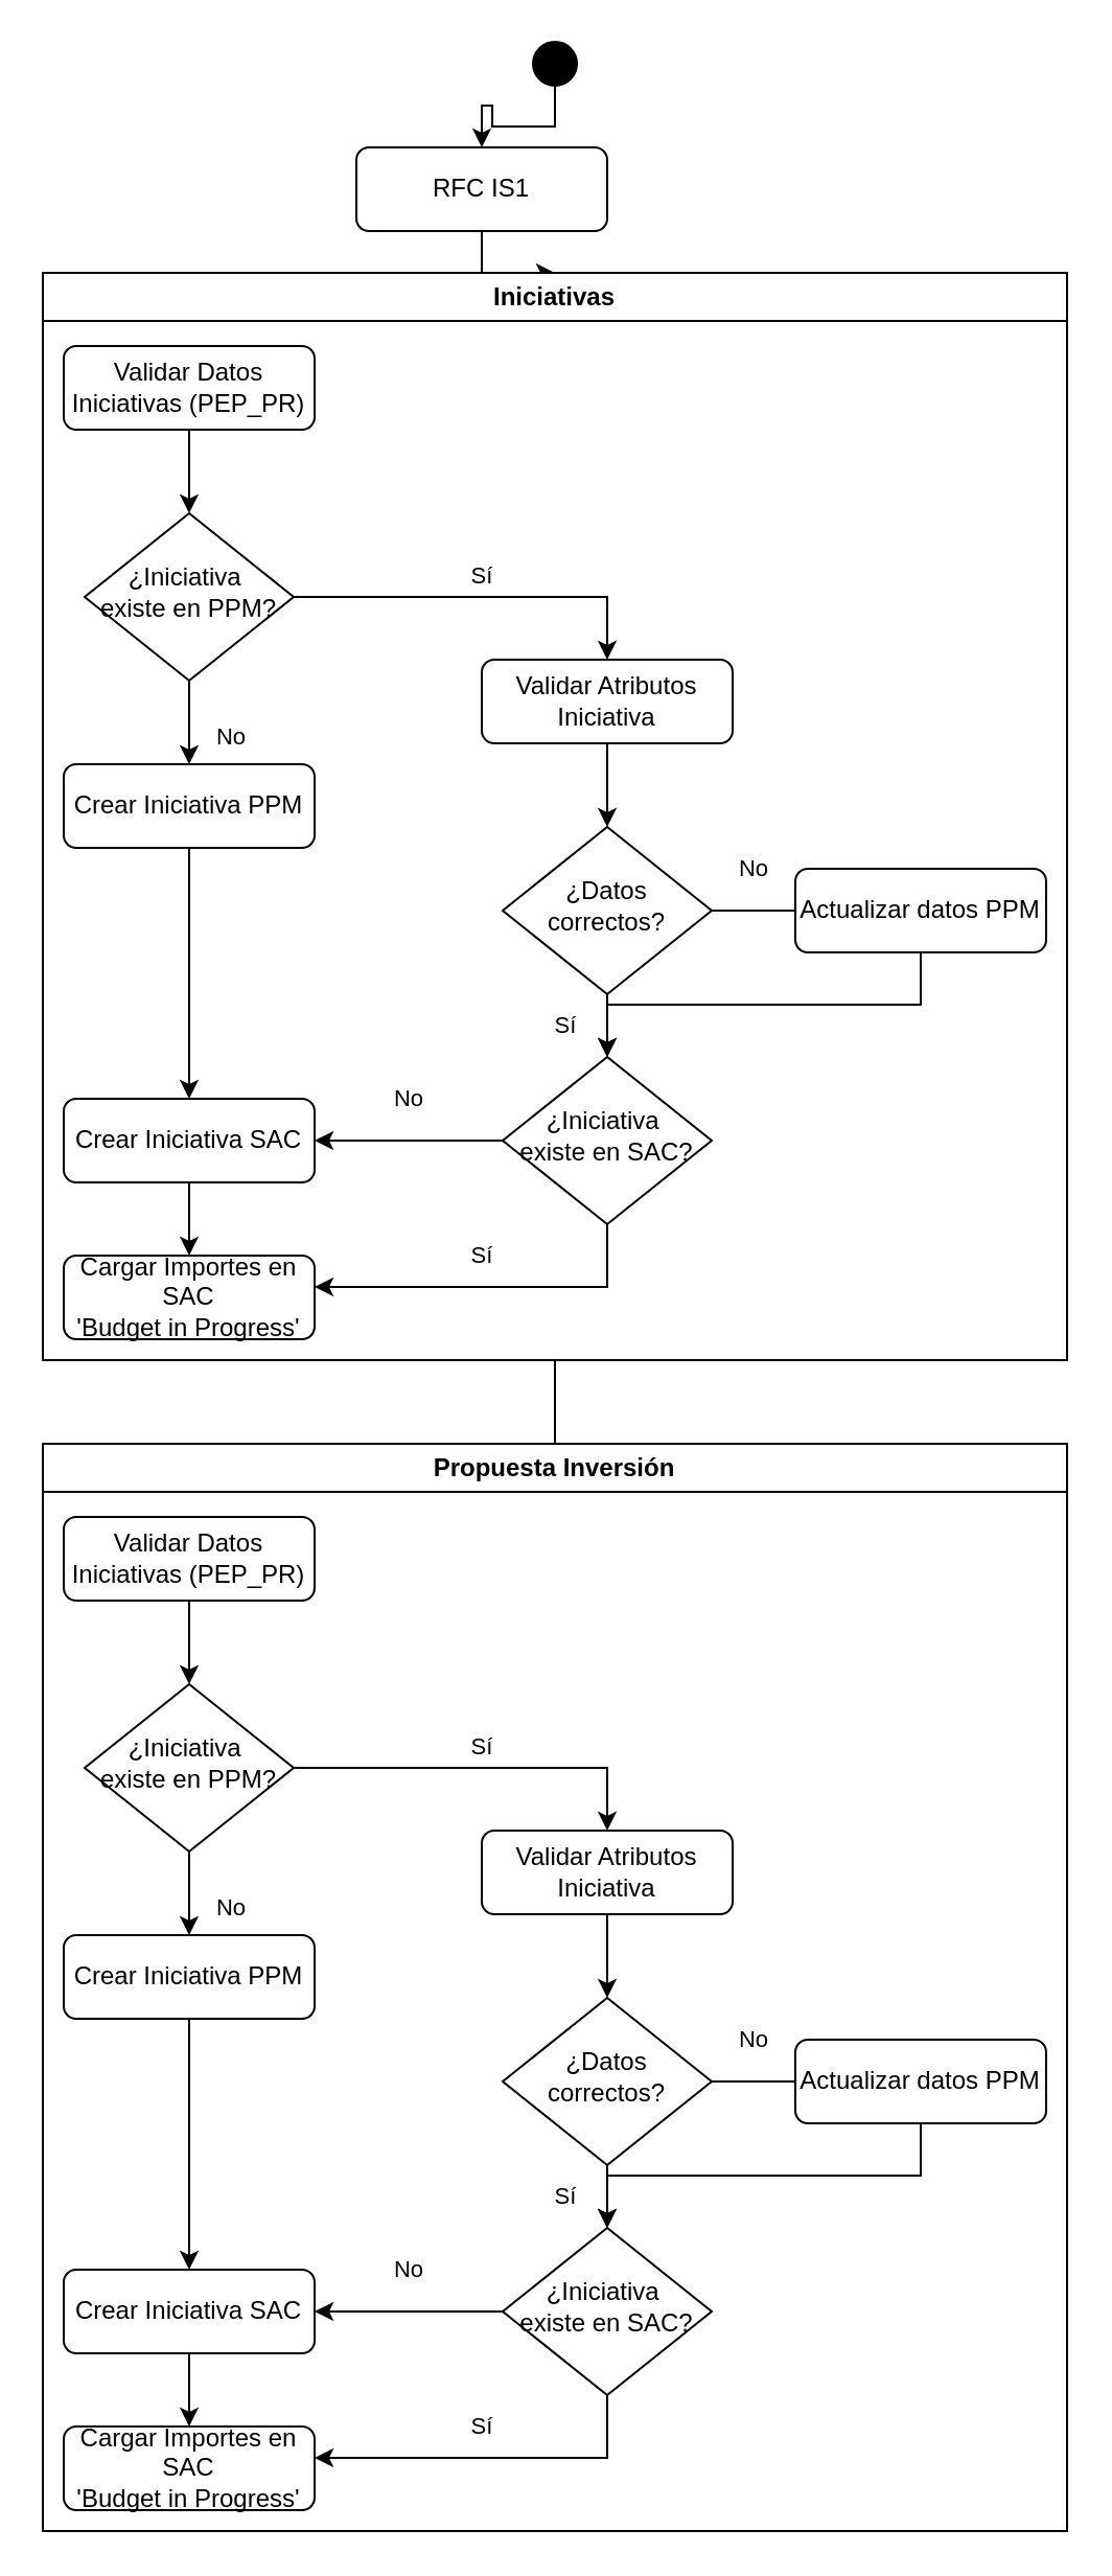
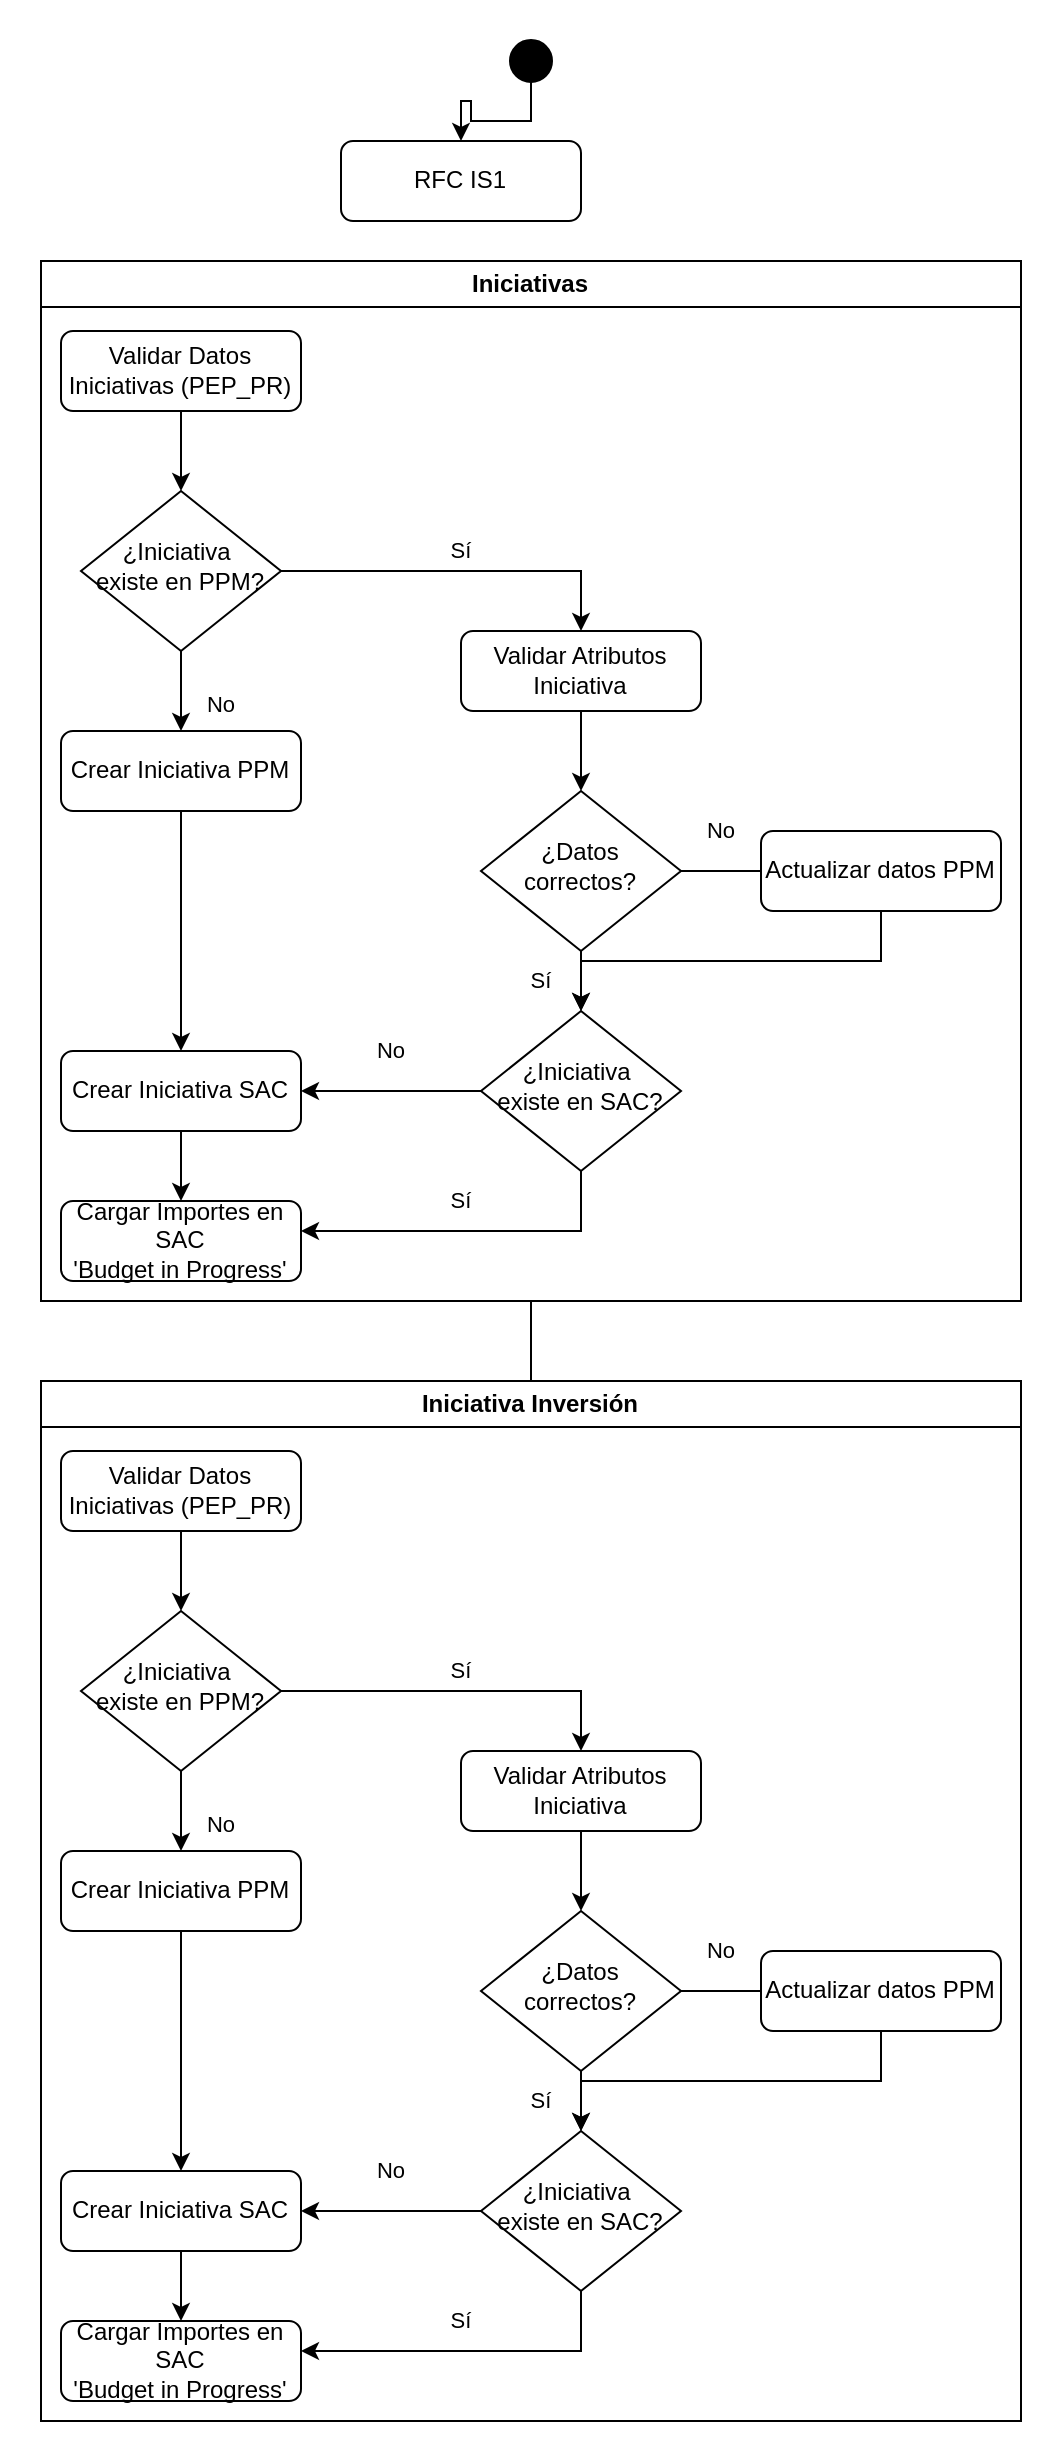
- <mxCell id="2" style="edgeStyle=orthogonalEdgeStyle;rounded=0;orthogonalLoop=1;jettySize=auto;html=1;exitX=0.5;exitY=1;exitDx=0;exitDy=0;entryX=0.5;entryY=0;entryDx=0;entryDy=0;" edge="1" parent="1" source="3" target="7"><mxGeometry relative="1" as="geometry"><mxPoint x="100" y="160" as="targetPoint" /></mxGeometry></mxCell>
- <mxCell id="28" value="Propuesta Inversión" style="swimlane;whiteSpace=wrap;html=1;" vertex="1" parent="1"><mxGeometry x="20" y="690" width="490" height="520" as="geometry"><mxRectangle x="80" y="200" width="100" height="30" as="alternateBounds" /></mxGeometry></mxCell>
+ <mxCell id="28" value="Iniciativa Inversión" style="swimlane;whiteSpace=wrap;html=1;" vertex="1" parent="1"><mxGeometry x="20" y="690" width="490" height="520" as="geometry"><mxRectangle x="80" y="200" width="100" height="30" as="alternateBounds" /></mxGeometry></mxCell>
